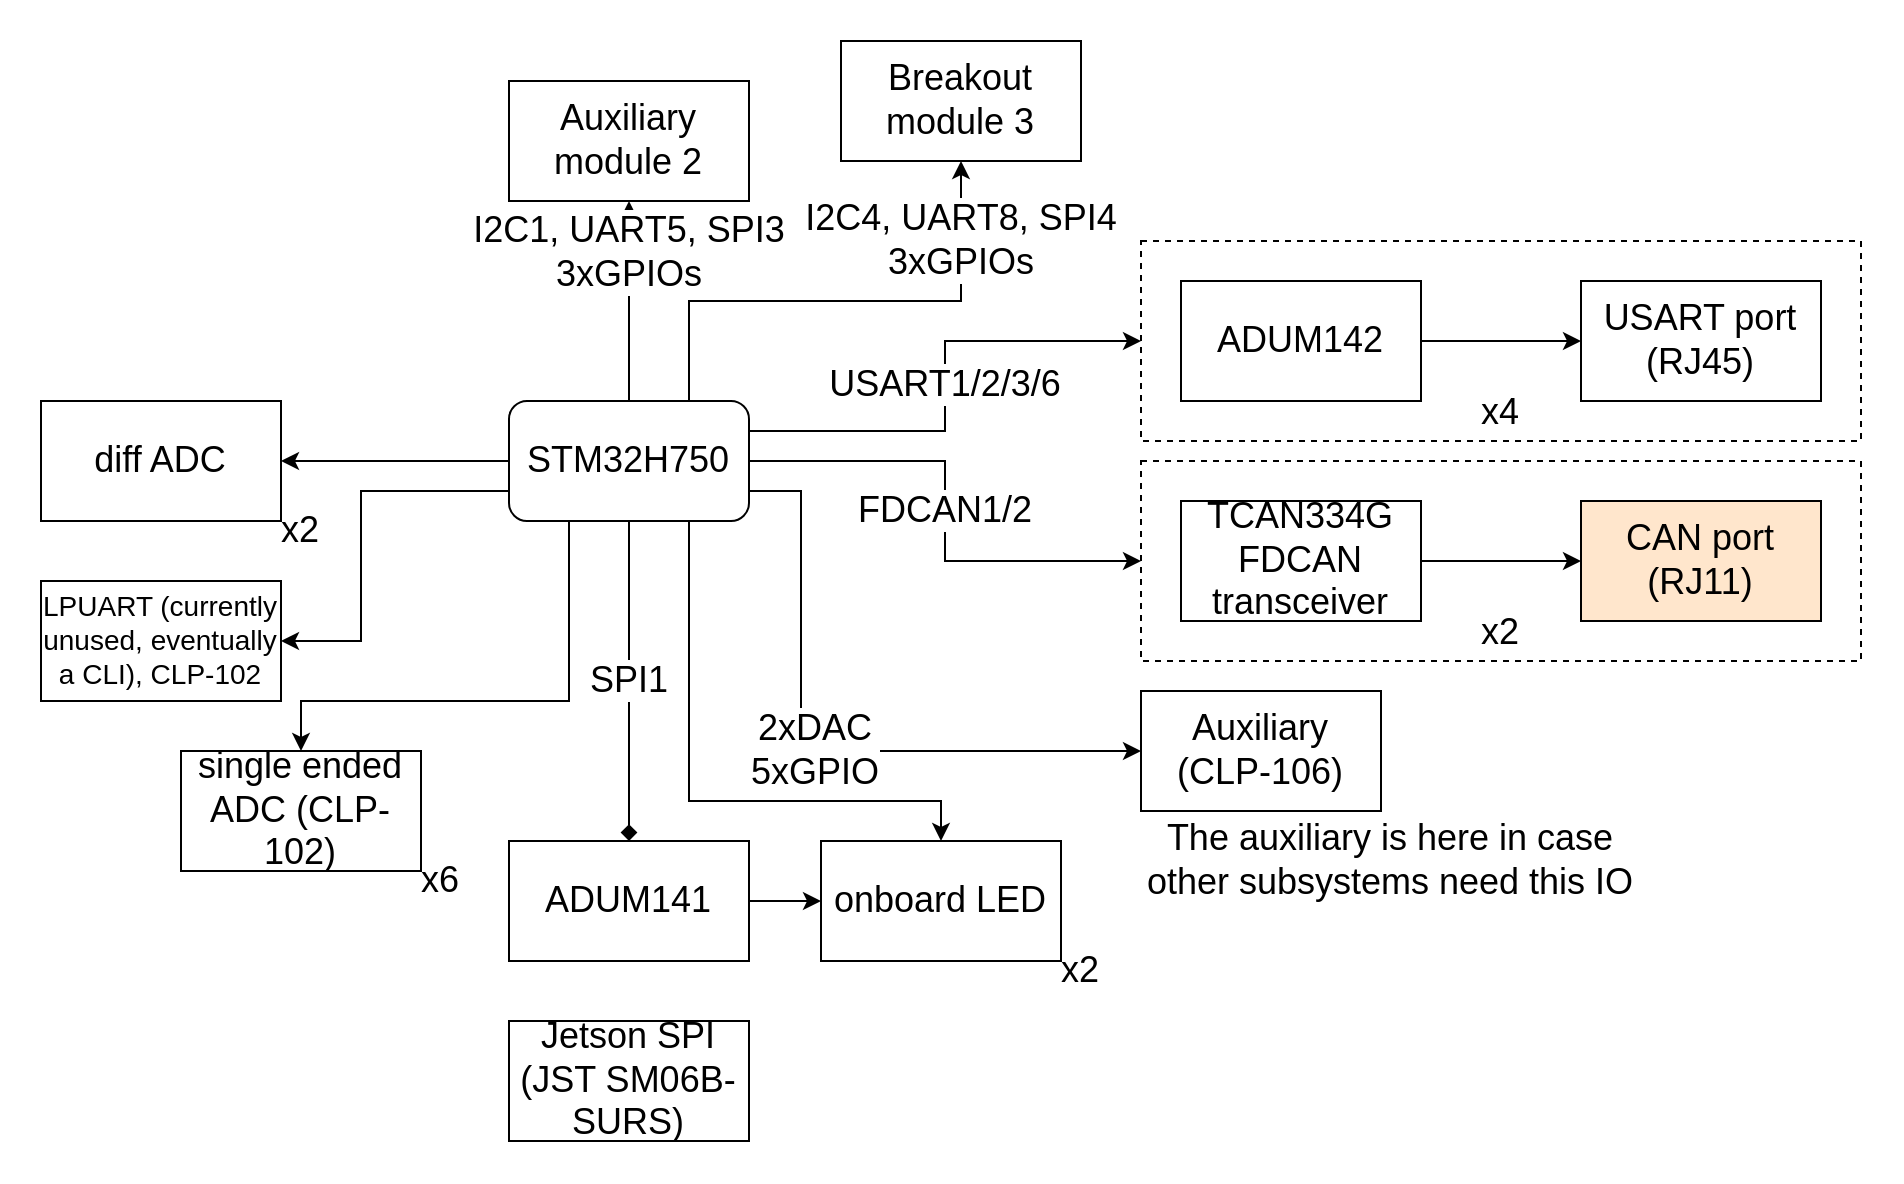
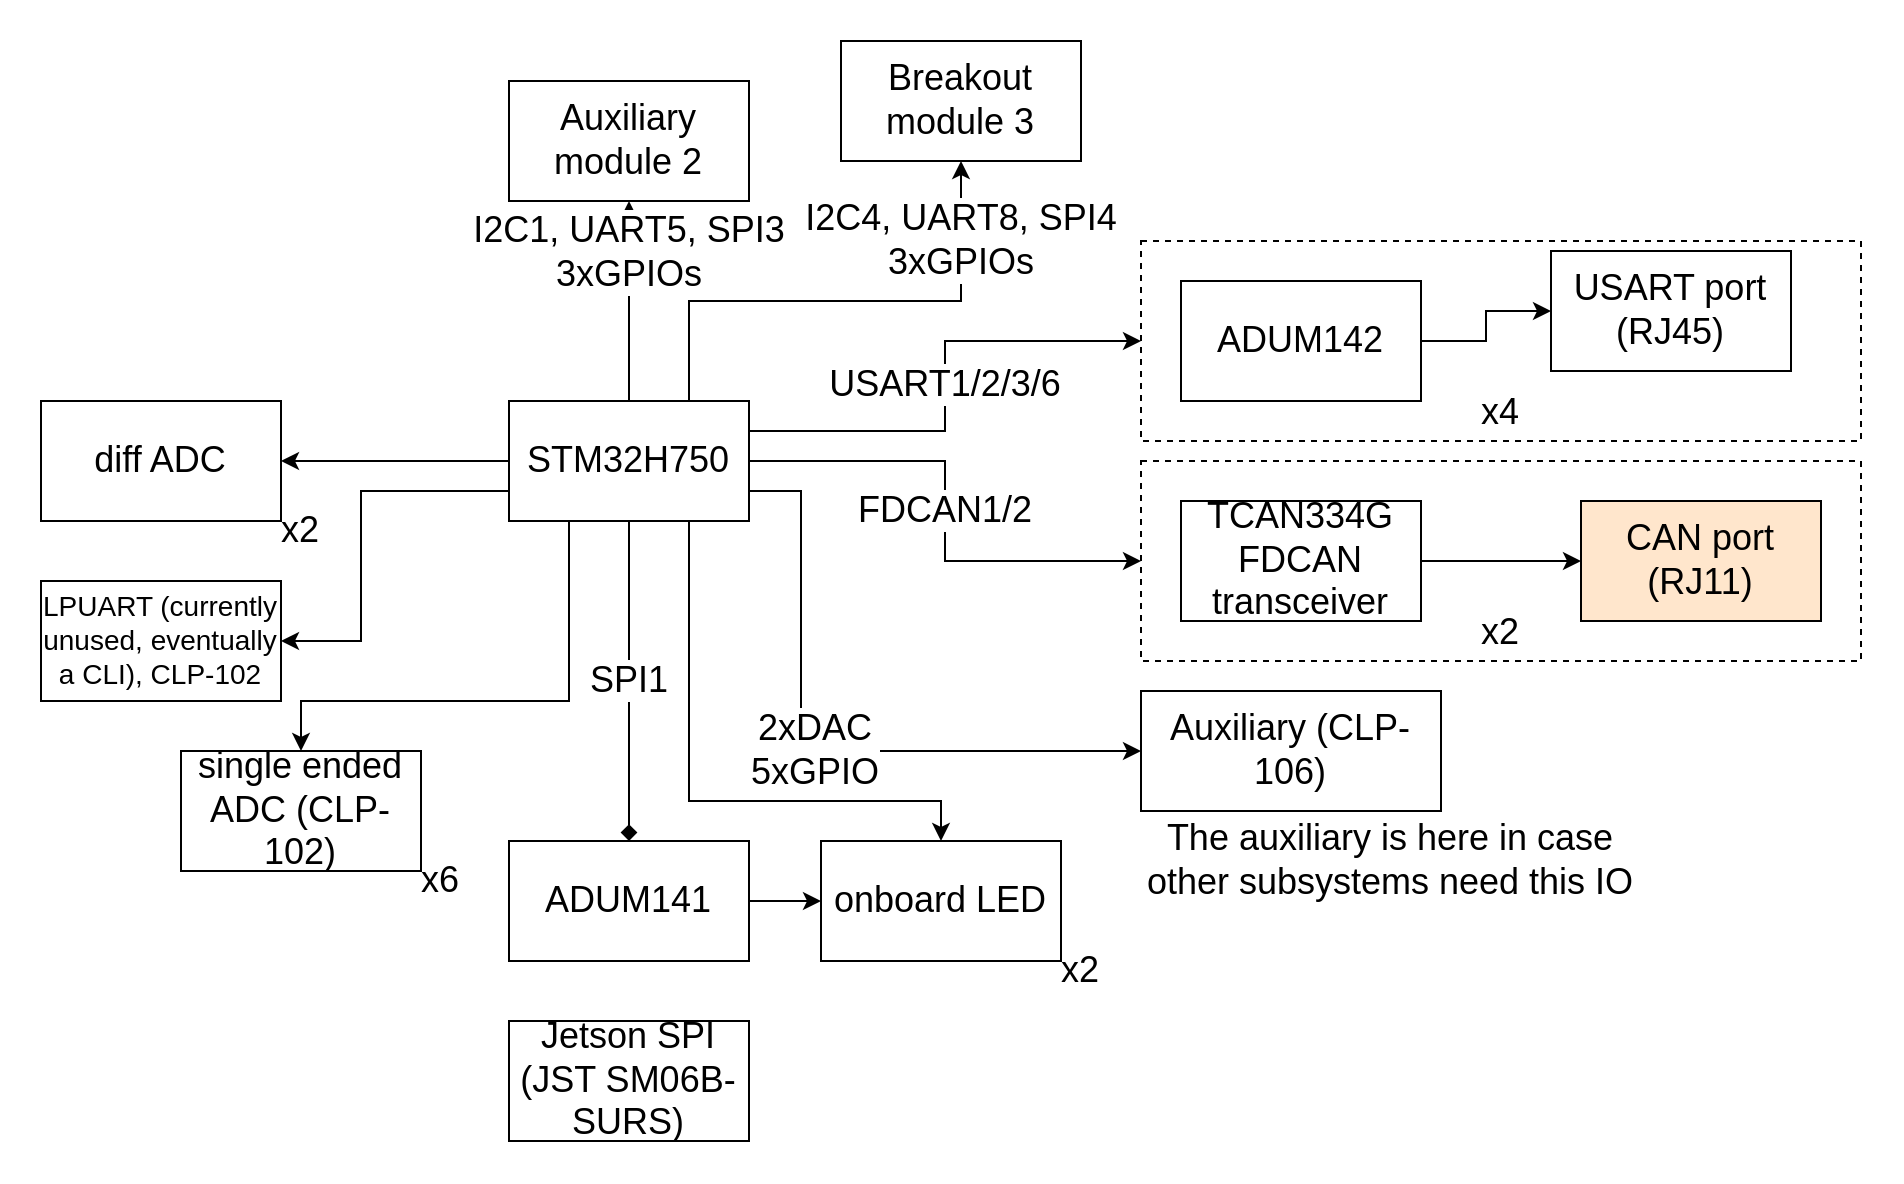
- <mxCell id="23" value="USART port (RJ45)" style="rounded=0;whiteSpace=wrap;html=1;fontSize=18;" vertex="1" parent="20"><mxGeometry x="220" y="20" width="120" height="60" as="geometry" /></mxCell>
+ <mxCell id="23" value="USART port (RJ45)" style="rounded=0;whiteSpace=wrap;html=1;fontSize=18;" vertex="1" parent="20"><mxGeometry x="205" y="5" width="120" height="60" as="geometry" /></mxCell>
- <mxCell id="9" value="STM32H750" style="whiteSpace=wrap;html=1;fontSize=18;rounded=1;" vertex="1" parent="1"><mxGeometry x="254" y="200" width="120" height="60" as="geometry" /></mxCell>
+ <mxCell id="9" value="STM32H750" style="rounded=0;whiteSpace=wrap;html=1;fontSize=18;" vertex="1" parent="1"><mxGeometry x="254" y="200" width="120" height="60" as="geometry" /></mxCell>
- <mxCell id="35" value="Auxiliary (CLP-106)" style="rounded=0;whiteSpace=wrap;html=1;fontSize=18;" vertex="1" parent="1"><mxGeometry x="570" y="345" width="120" height="60" as="geometry" /></mxCell>
+ <mxCell id="35" value="Auxiliary (CLP-106)" style="rounded=0;whiteSpace=wrap;html=1;fontSize=18;" vertex="1" parent="1"><mxGeometry x="570" y="345" width="150" height="60" as="geometry" /></mxCell>
